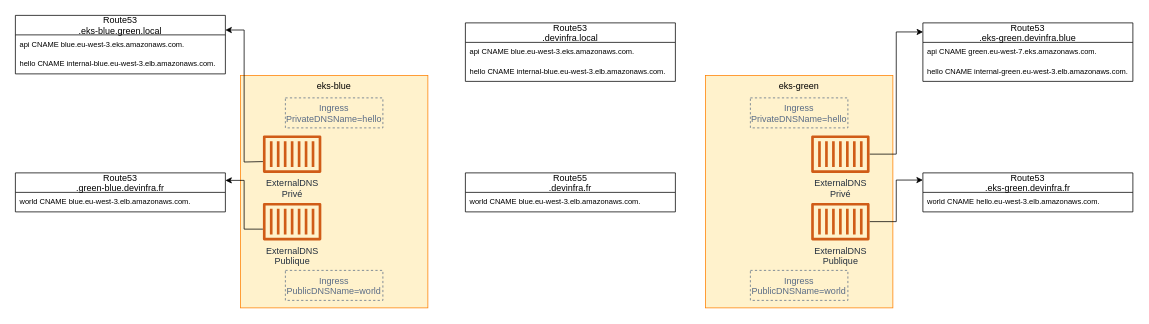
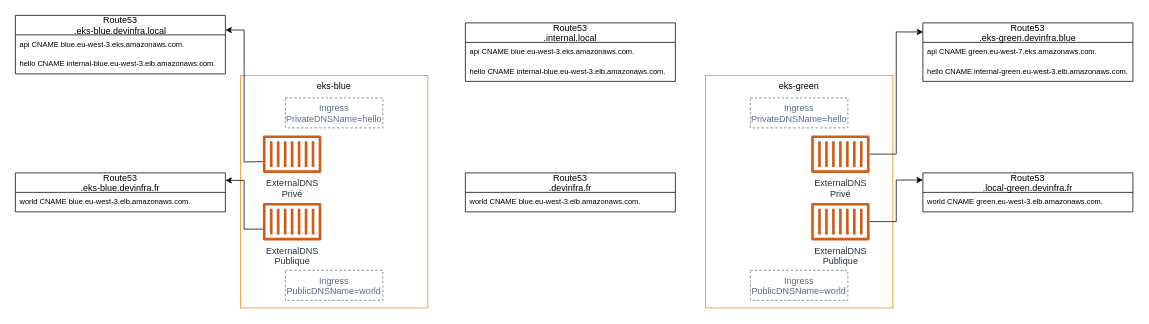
- <mxCell id="14" value="Route53&#10;.eks-blue.green.local" style="swimlane;fontStyle=0;childLayout=stackLayout;horizontal=1;startSize=26;fillColor=none;horizontalStack=0;resizeParent=1;resizeParentMax=0;resizeLast=0;collapsible=1;marginBottom=0;" vertex="1" parent="1"><mxGeometry x="20" y="20" width="280" height="78" as="geometry" /></mxCell>
+ <mxCell id="14" value="Route53&#10;.eks-blue.devinfra.local" style="swimlane;fontStyle=0;childLayout=stackLayout;horizontal=1;startSize=26;fillColor=none;horizontalStack=0;resizeParent=1;resizeParentMax=0;resizeLast=0;collapsible=1;marginBottom=0;" vertex="1" parent="1"><mxGeometry x="20" y="20" width="280" height="78" as="geometry" /></mxCell>
- <mxCell id="26" value="Route53&#10;.devinfra.local" style="swimlane;fontStyle=0;childLayout=stackLayout;horizontal=1;startSize=26;fillColor=none;horizontalStack=0;resizeParent=1;resizeParentMax=0;resizeLast=0;collapsible=1;marginBottom=0;" vertex="1" parent="1"><mxGeometry x="620" y="30" width="280" height="78" as="geometry" /></mxCell>
+ <mxCell id="26" value="Route53&#10;.internal.local" style="swimlane;fontStyle=0;childLayout=stackLayout;horizontal=1;startSize=26;fillColor=none;horizontalStack=0;resizeParent=1;resizeParentMax=0;resizeLast=0;collapsible=1;marginBottom=0;" vertex="1" parent="1"><mxGeometry x="620" y="30" width="280" height="78" as="geometry" /></mxCell>
- <mxCell id="17" value="Route53&#10;.green-blue.devinfra.fr" style="swimlane;fontStyle=0;childLayout=stackLayout;horizontal=1;startSize=26;fillColor=none;horizontalStack=0;resizeParent=1;resizeParentMax=0;resizeLast=0;collapsible=1;marginBottom=0;" vertex="1" parent="1"><mxGeometry x="20" y="230" width="280" height="52" as="geometry" /></mxCell>
+ <mxCell id="17" value="Route53&#10;.eks-blue.devinfra.fr" style="swimlane;fontStyle=0;childLayout=stackLayout;horizontal=1;startSize=26;fillColor=none;horizontalStack=0;resizeParent=1;resizeParentMax=0;resizeLast=0;collapsible=1;marginBottom=0;" vertex="1" parent="1"><mxGeometry x="20" y="230" width="280" height="52" as="geometry" /></mxCell>
- <mxCell id="29" value="Route55&#10;.devinfra.fr" style="swimlane;fontStyle=0;childLayout=stackLayout;horizontal=1;startSize=26;fillColor=none;horizontalStack=0;resizeParent=1;resizeParentMax=0;resizeLast=0;collapsible=1;marginBottom=0;" vertex="1" parent="1"><mxGeometry x="620" y="230" width="280" height="52" as="geometry" /></mxCell>
+ <mxCell id="29" value="Route53&#10;.devinfra.fr" style="swimlane;fontStyle=0;childLayout=stackLayout;horizontal=1;startSize=26;fillColor=none;horizontalStack=0;resizeParent=1;resizeParentMax=0;resizeLast=0;collapsible=1;marginBottom=0;" vertex="1" parent="1"><mxGeometry x="620" y="230" width="280" height="52" as="geometry" /></mxCell>
- <mxCell id="24" value="Route53&#10;.eks-green.devinfra.fr" style="swimlane;fontStyle=0;childLayout=stackLayout;horizontal=1;startSize=26;fillColor=none;horizontalStack=0;resizeParent=1;resizeParentMax=0;resizeLast=0;collapsible=1;marginBottom=0;" vertex="1" parent="1"><mxGeometry x="1230" y="230" width="280" height="52" as="geometry" /></mxCell>
+ <mxCell id="24" value="Route53&#10;.local-green.devinfra.fr" style="swimlane;fontStyle=0;childLayout=stackLayout;horizontal=1;startSize=26;fillColor=none;horizontalStack=0;resizeParent=1;resizeParentMax=0;resizeLast=0;collapsible=1;marginBottom=0;" vertex="1" parent="1"><mxGeometry x="1230" y="230" width="280" height="52" as="geometry" /></mxCell>
- <mxCell id="2" value="eks-blue" style="verticalAlign=top;fontStyle=0;strokeColor=#FF8000;fillColor=#fff2cc;" parent="1" vertex="1"><mxGeometry x="320" y="100" width="250" height="310" as="geometry" /></mxCell>
+ <mxCell id="2" value="eks-blue" style="verticalAlign=top;fontStyle=0;strokeColor=#FF8000;" parent="1" vertex="1"><mxGeometry x="320" y="100" width="250" height="310" as="geometry" /></mxCell>
- <mxCell id="8" value="eks-green" style="verticalAlign=top;fontStyle=0;strokeColor=#FF8000;fillColor=#fff2cc;" parent="1" vertex="1"><mxGeometry x="940" y="100" width="250" height="310" as="geometry" /></mxCell>
+ <mxCell id="8" value="eks-green" style="verticalAlign=top;fontStyle=0;strokeColor=#FF8000;" parent="1" vertex="1"><mxGeometry x="940" y="100" width="250" height="310" as="geometry" /></mxCell>
- <mxCell id="25" value="world CNAME hello.eu-west-3.elb.amazonaws.com." style="text;strokeColor=none;fillColor=none;align=left;verticalAlign=top;spacingLeft=4;spacingRight=4;overflow=hidden;rotatable=0;points=[[0,0.5],[1,0.5]];portConstraint=eastwest;fontSize=10;" vertex="1" parent="24"><mxGeometry y="26" width="280" height="26" as="geometry" /></mxCell>
+ <mxCell id="25" value="world CNAME green.eu-west-3.elb.amazonaws.com." style="text;strokeColor=none;fillColor=none;align=left;verticalAlign=top;spacingLeft=4;spacingRight=4;overflow=hidden;rotatable=0;points=[[0,0.5],[1,0.5]];portConstraint=eastwest;fontSize=10;" vertex="1" parent="24"><mxGeometry y="26" width="280" height="26" as="geometry" /></mxCell>
